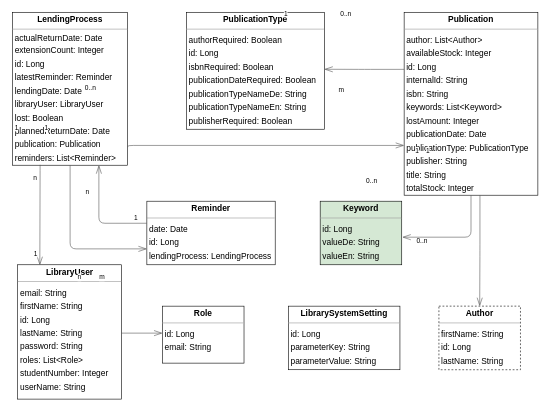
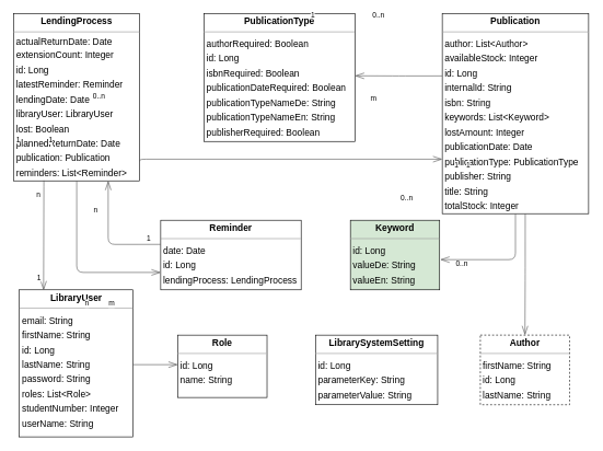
- <mxCell id="10" value="&lt;p style=&quot;margin:0px;margin-top:4px;text-align:center;&quot;&gt;&lt;b&gt;Role&lt;/b&gt;&lt;/p&gt;&lt;hr size=&quot;1&quot;&gt;&lt;p style=&quot;margin:0 0 0 4px;line-height:1.6;&quot;&gt;id: Long&lt;/p&gt;&lt;p style=&quot;margin:0 0 0 4px;line-height:1.6;&quot;&gt; email: String&lt;br&gt;&lt;/p&gt;" style="verticalAlign=top;align=left;overflow=fill;fontSize=14;fontFamily=Helvetica;html=1;rounded=0;shadow=0;comic=0;labelBackgroundColor=none;strokeWidth=1;" parent="1" vertex="1"><mxGeometry x="270" y="510" width="136" height="95" as="geometry" /></mxCell>
+ <mxCell id="10" value="&lt;p style=&quot;margin:0px;margin-top:4px;text-align:center;&quot;&gt;&lt;b&gt;Role&lt;/b&gt;&lt;/p&gt;&lt;hr size=&quot;1&quot;&gt;&lt;p style=&quot;margin:0 0 0 4px;line-height:1.6;&quot;&gt;id: Long&lt;/p&gt;&lt;p style=&quot;margin:0 0 0 4px;line-height:1.6;&quot;&gt; name: String&lt;br&gt;&lt;/p&gt;" style="verticalAlign=top;align=left;overflow=fill;fontSize=14;fontFamily=Helvetica;html=1;rounded=0;shadow=0;comic=0;labelBackgroundColor=none;strokeWidth=1;" parent="1" vertex="1"><mxGeometry x="270" y="510" width="136" height="95" as="geometry" /></mxCell>
